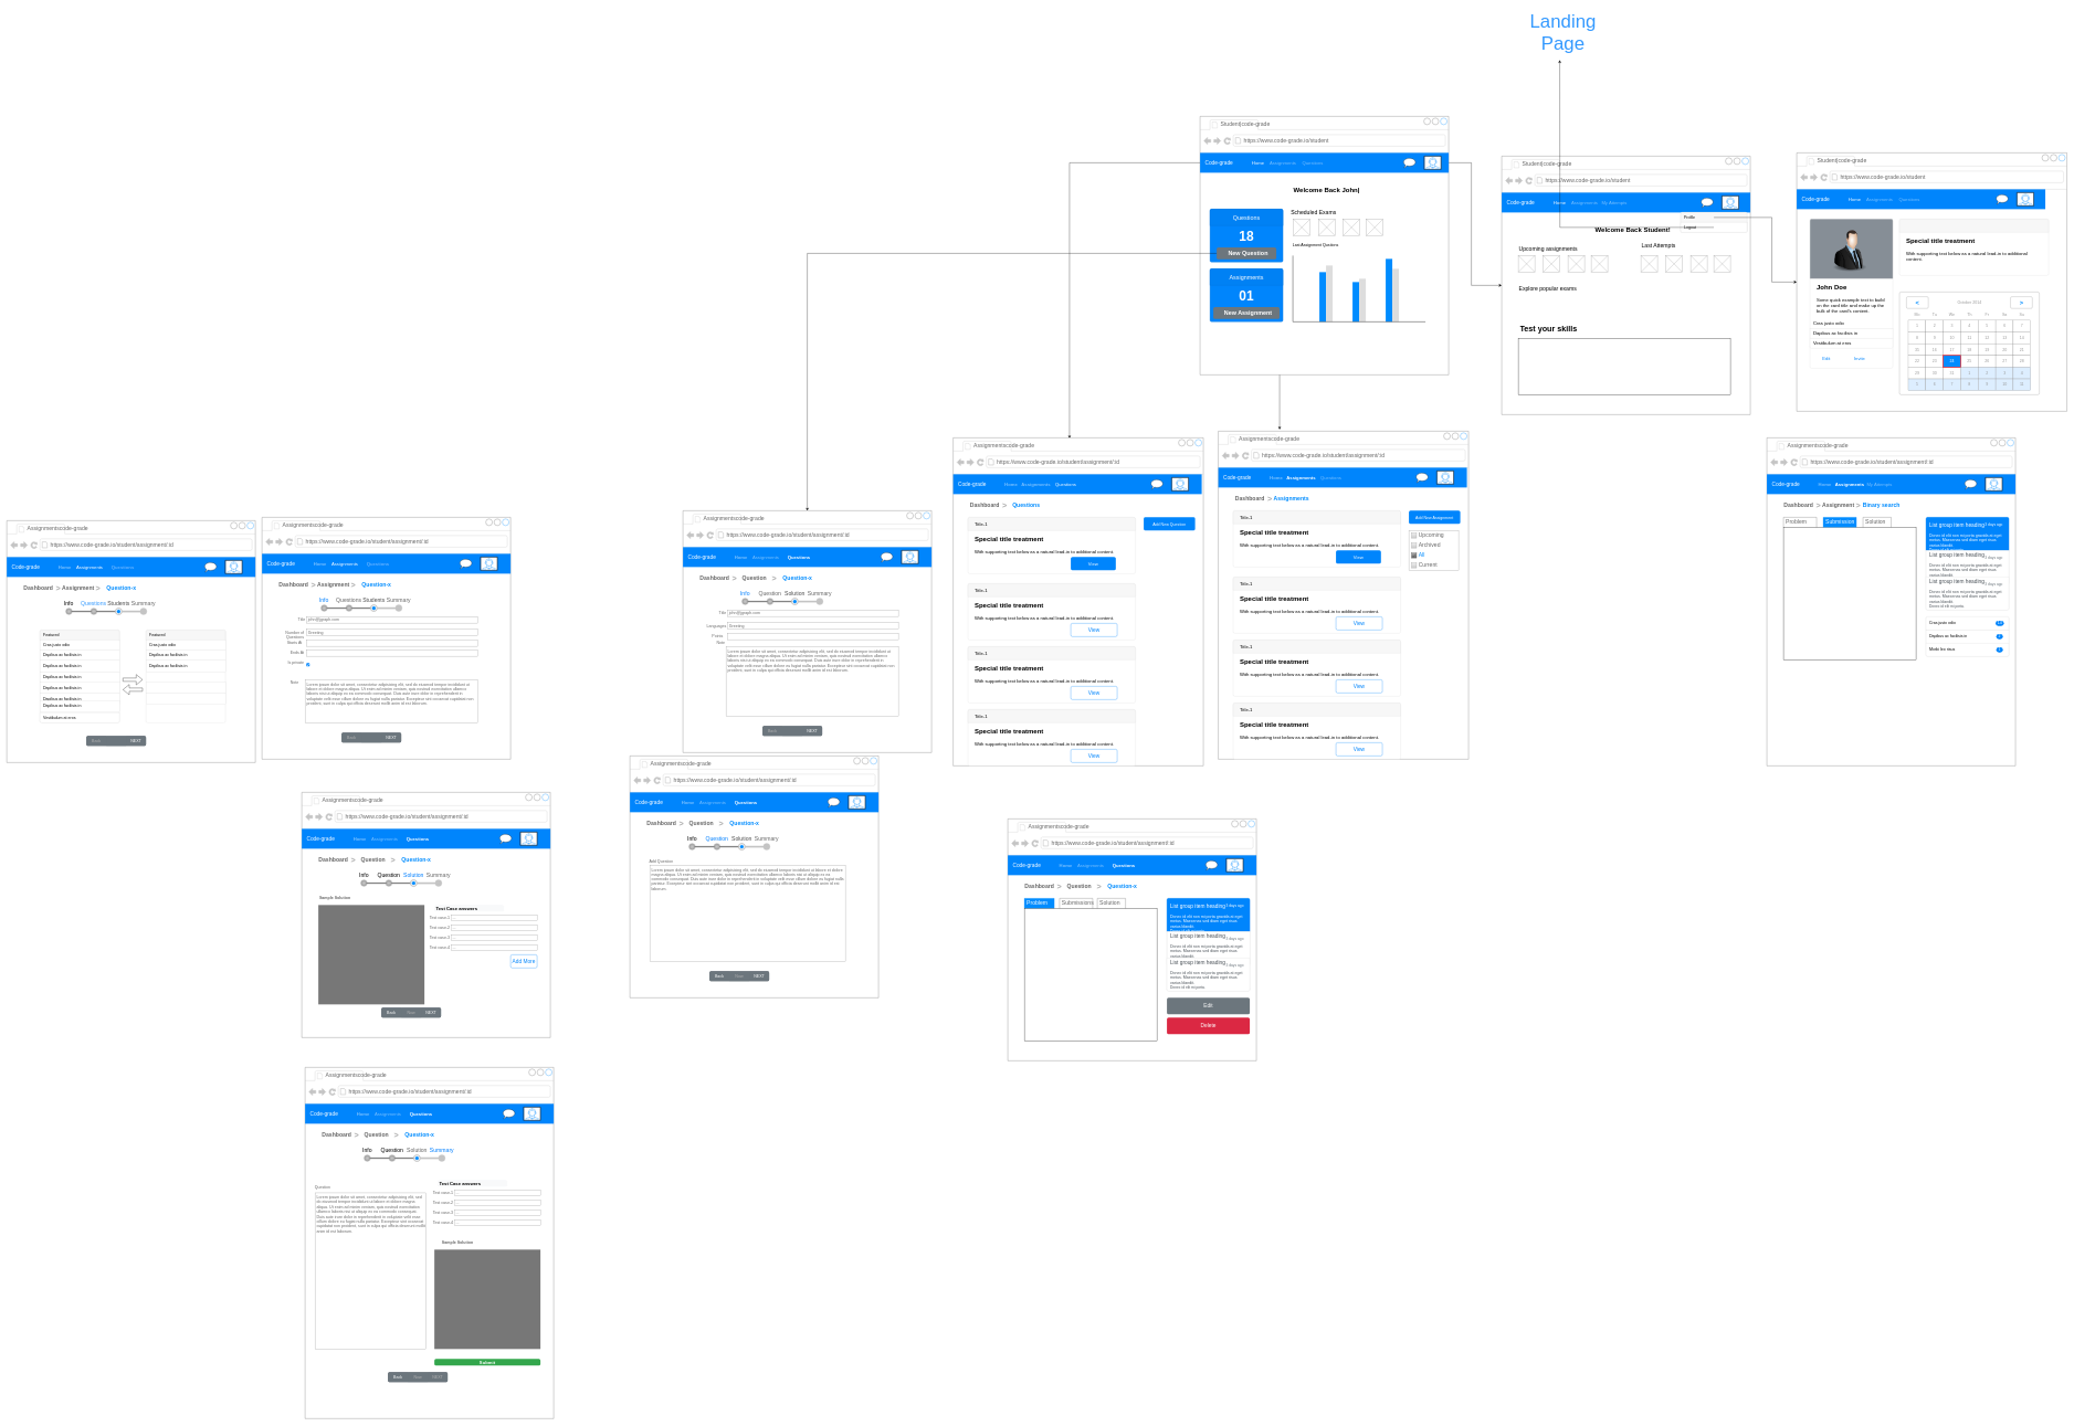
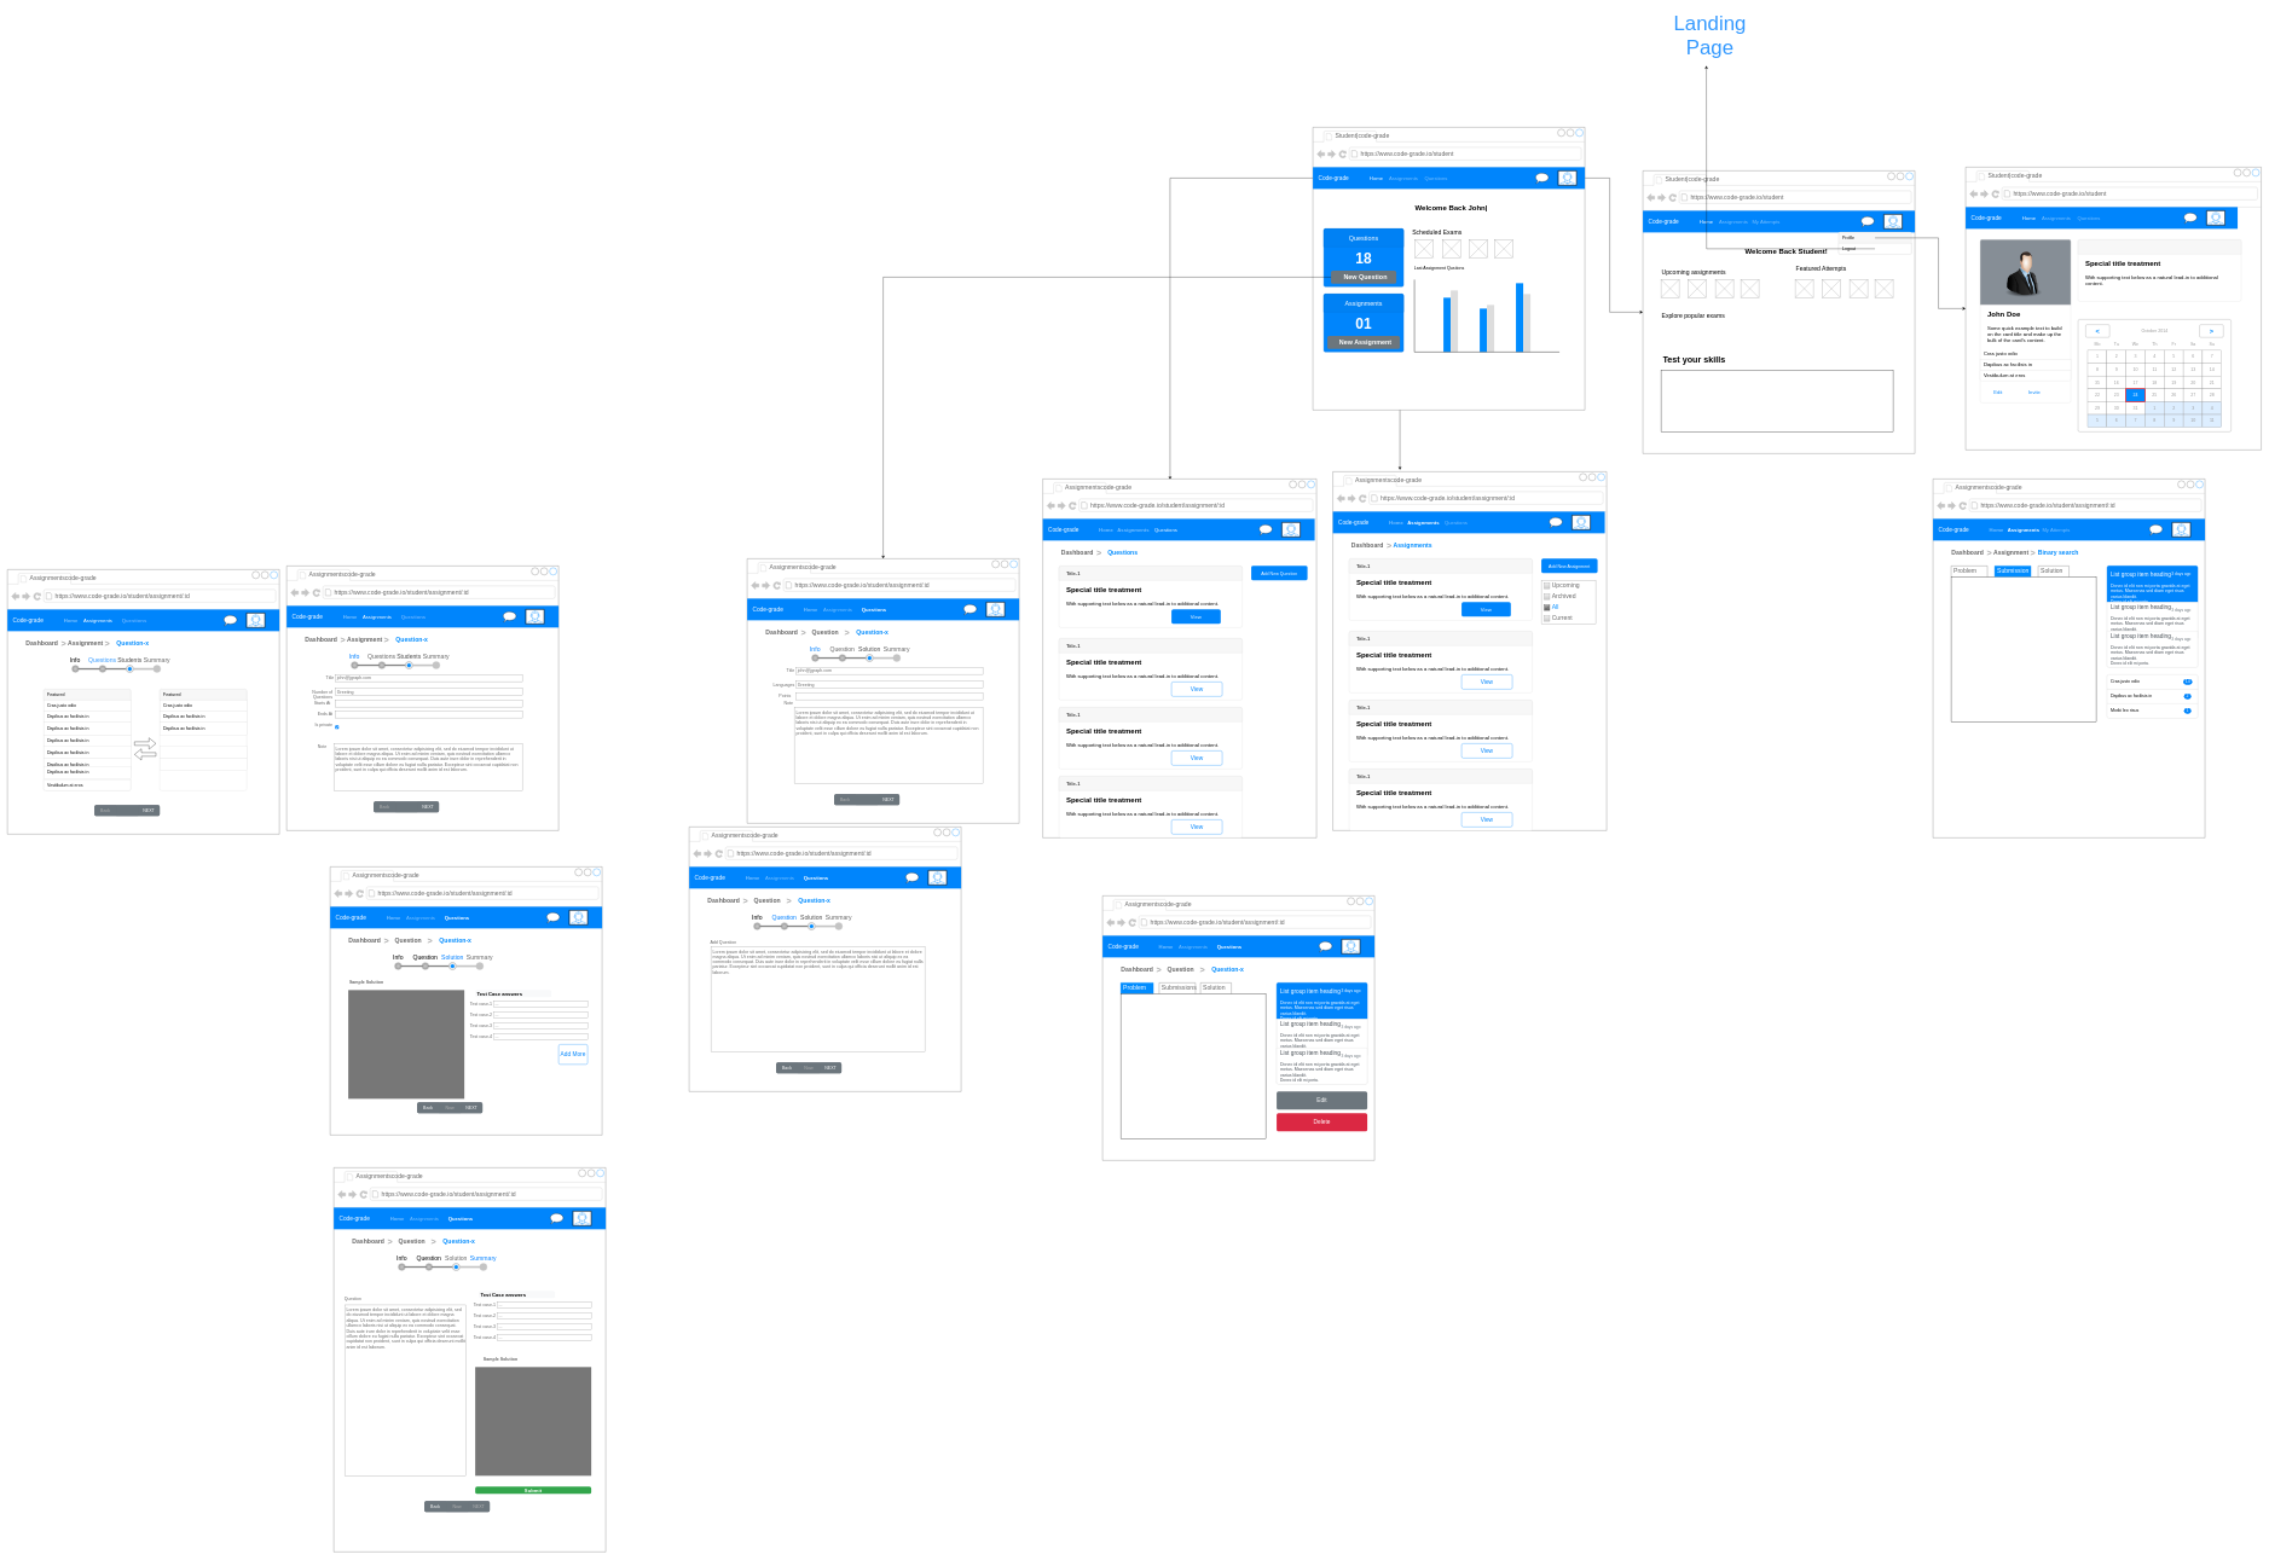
- <mxCell id="126" value="&lt;font color=&quot;#000000&quot; style=&quot;font-size: 17px&quot;&gt;Last Attempts&lt;/font&gt;" style="text;html=1;strokeColor=none;fillColor=none;align=left;verticalAlign=middle;whiteSpace=wrap;rounded=0;fontColor=#FFFFFF;" parent="110" vertex="1"><mxGeometry x="420" y="260" width="190" height="20" as="geometry" /></mxCell>
+ <mxCell id="126" value="&lt;font color=&quot;#000000&quot; style=&quot;font-size: 17px&quot;&gt;Featured Attempts&lt;/font&gt;" style="text;html=1;strokeColor=none;fillColor=none;align=left;verticalAlign=middle;whiteSpace=wrap;rounded=0;fontColor=#FFFFFF;" parent="110" vertex="1"><mxGeometry x="420" y="260" width="190" height="20" as="geometry" /></mxCell>
- <mxCell id="366" value="Add More" style="html=1;shadow=0;dashed=0;shape=mxgraph.bootstrap.rrect;rSize=5;strokeColor=#0085FC;strokeWidth=1;fillColor=none;fontColor=#0085FC;whiteSpace=wrap;align=center;verticalAlign=middle;spacingLeft=0;fontStyle=0;fontSize=16;spacing=5;" vertex="1" parent="335"><mxGeometry x="630" y="490" width="80" height="40" as="geometry" /></mxCell>
+ <mxCell id="366" value="Add More" style="html=1;shadow=0;dashed=0;shape=mxgraph.bootstrap.rrect;rSize=5;strokeColor=#0085FC;strokeWidth=1;fillColor=none;fontColor=#0085FC;whiteSpace=wrap;align=center;verticalAlign=middle;spacingLeft=0;fontStyle=0;fontSize=16;spacing=5;" vertex="1" parent="335"><mxGeometry x="630" y="490" width="80" height="55" as="geometry" /></mxCell>
